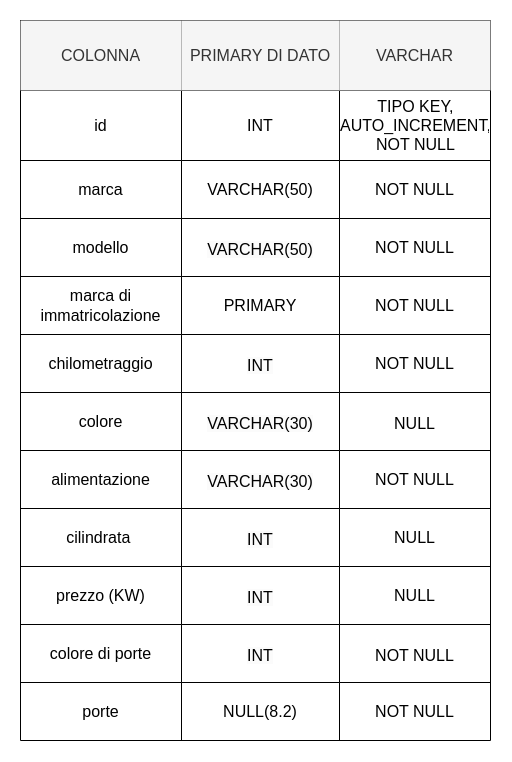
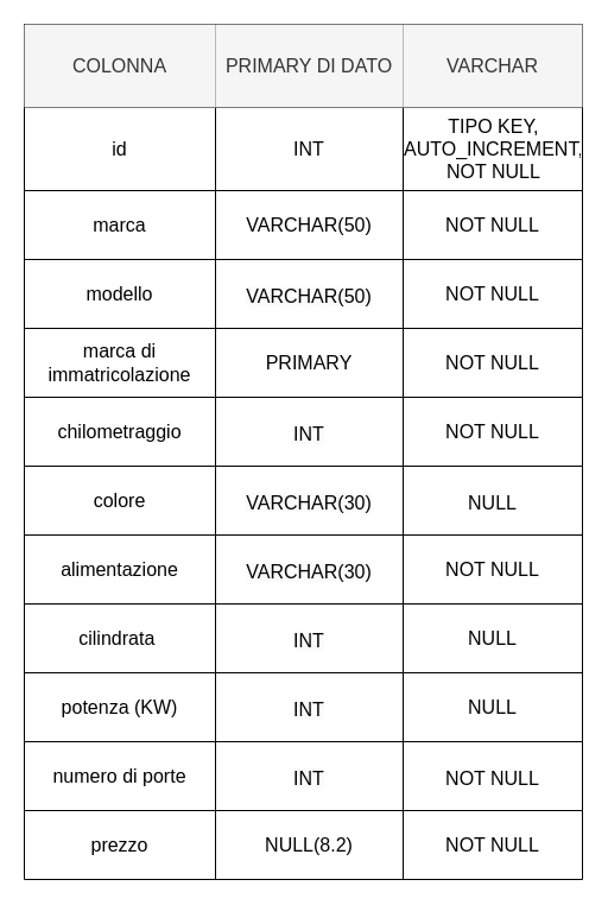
- <mxCell id="40" value="prezzo (KW)" style="shape=partialRectangle;html=1;whiteSpace=wrap;connectable=0;strokeColor=inherit;overflow=hidden;fillColor=none;top=0;left=0;bottom=0;right=0;pointerEvents=1;fontSize=16;" vertex="1" parent="39"><mxGeometry width="161" height="58" as="geometry"><mxRectangle width="161" height="58" as="alternateBounds" /></mxGeometry></mxCell>
+ <mxCell id="40" value="potenza (KW)" style="shape=partialRectangle;html=1;whiteSpace=wrap;connectable=0;strokeColor=inherit;overflow=hidden;fillColor=none;top=0;left=0;bottom=0;right=0;pointerEvents=1;fontSize=16;" vertex="1" parent="39"><mxGeometry width="161" height="58" as="geometry"><mxRectangle width="161" height="58" as="alternateBounds" /></mxGeometry></mxCell>
- <mxCell id="44" value="colore di porte" style="shape=partialRectangle;html=1;whiteSpace=wrap;connectable=0;strokeColor=inherit;overflow=hidden;fillColor=none;top=0;left=0;bottom=0;right=0;pointerEvents=1;fontSize=16;" vertex="1" parent="43"><mxGeometry width="161" height="58" as="geometry"><mxRectangle width="161" height="58" as="alternateBounds" /></mxGeometry></mxCell>
+ <mxCell id="44" value="numero di porte" style="shape=partialRectangle;html=1;whiteSpace=wrap;connectable=0;strokeColor=inherit;overflow=hidden;fillColor=none;top=0;left=0;bottom=0;right=0;pointerEvents=1;fontSize=16;" vertex="1" parent="43"><mxGeometry width="161" height="58" as="geometry"><mxRectangle width="161" height="58" as="alternateBounds" /></mxGeometry></mxCell>
- <mxCell id="48" value="porte" style="shape=partialRectangle;html=1;whiteSpace=wrap;connectable=0;strokeColor=inherit;overflow=hidden;fillColor=none;top=0;left=0;bottom=0;right=0;pointerEvents=1;fontSize=16;" vertex="1" parent="47"><mxGeometry width="161" height="58" as="geometry"><mxRectangle width="161" height="58" as="alternateBounds" /></mxGeometry></mxCell>
+ <mxCell id="48" value="prezzo" style="shape=partialRectangle;html=1;whiteSpace=wrap;connectable=0;strokeColor=inherit;overflow=hidden;fillColor=none;top=0;left=0;bottom=0;right=0;pointerEvents=1;fontSize=16;" vertex="1" parent="47"><mxGeometry width="161" height="58" as="geometry"><mxRectangle width="161" height="58" as="alternateBounds" /></mxGeometry></mxCell>
